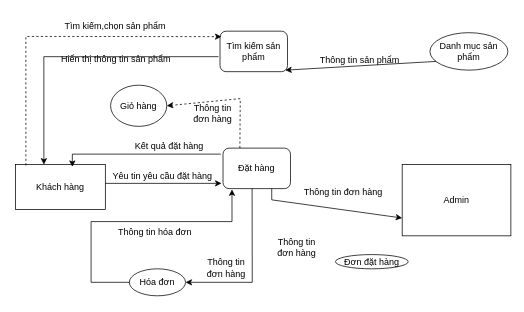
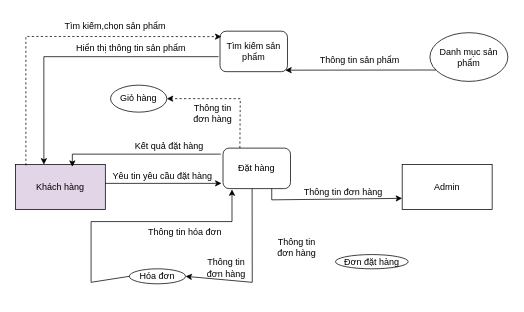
- <mxCell id="10" value="Danh mục sản phẩm" style="ellipse;whiteSpace=wrap;html=1;" vertex="1" parent="1"><mxGeometry x="573" y="43" width="104" height="50" as="geometry" /></mxCell>
+ <mxCell id="10" value="Danh mục sản phẩm" style="ellipse;whiteSpace=wrap;html=1;" vertex="1" parent="1"><mxGeometry x="573" y="43" width="104" height="65" as="geometry" /></mxCell>
- <mxCell id="9" value="Hiển thị thông tin sản phẩm" style="text;html=1;align=center;verticalAlign=middle;resizable=0;points=[];autosize=1;strokeColor=none;fillColor=none;" vertex="1" parent="1"><mxGeometry x="76" y="70" width="156" height="18" as="geometry" /></mxCell>
+ <mxCell id="9" value="Hiển thị thông tin sản phẩm" style="text;html=1;align=center;verticalAlign=middle;resizable=0;points=[];autosize=1;strokeColor=none;fillColor=none;" vertex="1" parent="1"><mxGeometry x="96" y="55" width="156" height="18" as="geometry" /></mxCell>
- <mxCell id="17" value="Giỏ hàng" style="ellipse;whiteSpace=wrap;html=1;" vertex="1" parent="1"><mxGeometry x="147" y="113" width="75" height="55" as="geometry" /></mxCell>
+ <mxCell id="17" value="Giỏ hàng" style="ellipse;whiteSpace=wrap;html=1;" vertex="1" parent="1"><mxGeometry x="147" y="113" width="75" height="36" as="geometry" /></mxCell>
- <mxCell id="2" value="Khách hàng" style="rounded=0;whiteSpace=wrap;html=1;" vertex="1" parent="1"><mxGeometry x="20" y="219" width="120" height="60" as="geometry" /></mxCell>
+ <mxCell id="2" value="Khách hàng" style="rounded=0;whiteSpace=wrap;html=1;fillColor=#e1d5e7;" vertex="1" parent="1"><mxGeometry x="20" y="219" width="120" height="60" as="geometry" /></mxCell>
- <mxCell id="3" value="Admin" style="rounded=0;whiteSpace=wrap;html=1;" vertex="1" parent="1"><mxGeometry x="536" y="219" width="145" height="95" as="geometry" /></mxCell>
+ <mxCell id="3" value="Admin" style="rounded=0;whiteSpace=wrap;html=1;" vertex="1" parent="1"><mxGeometry x="536" y="219" width="120" height="60" as="geometry" /></mxCell>
- <mxCell id="28" value="Thông tin hóa đơn" style="text;html=1;align=center;verticalAlign=middle;resizable=0;points=[];autosize=1;strokeColor=none;fillColor=none;" vertex="1" parent="1"><mxGeometry x="152" y="301" width="108" height="18" as="geometry" /></mxCell>
+ <mxCell id="28" value="Thông tin hóa đơn" style="text;html=1;align=center;verticalAlign=middle;resizable=0;points=[];autosize=1;strokeColor=none;fillColor=none;" vertex="1" parent="1"><mxGeometry x="192" y="301" width="108" height="18" as="geometry" /></mxCell>
- <mxCell id="24" value="Hóa đơn" style="ellipse;whiteSpace=wrap;html=1;" vertex="1" parent="1"><mxGeometry x="172" y="358" width="75" height="36" as="geometry" /></mxCell>
+ <mxCell id="24" value="Hóa đơn" style="ellipse;whiteSpace=wrap;html=1;" vertex="1" parent="1"><mxGeometry x="172" y="358" width="75" height="20" as="geometry" /></mxCell>
